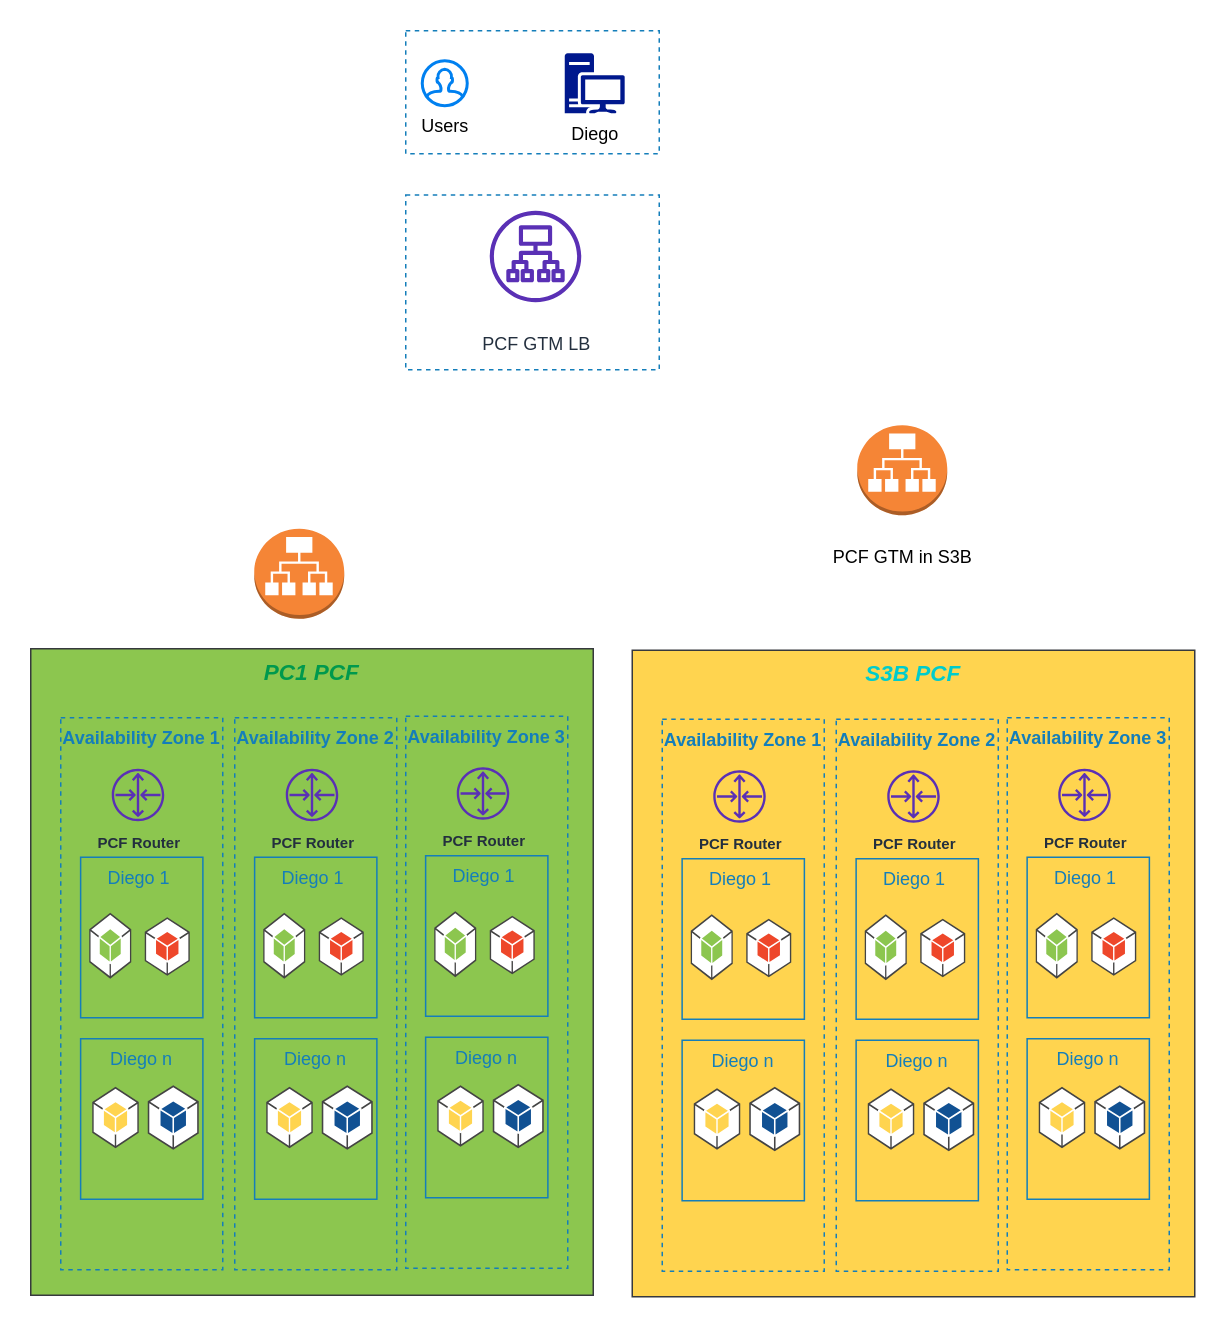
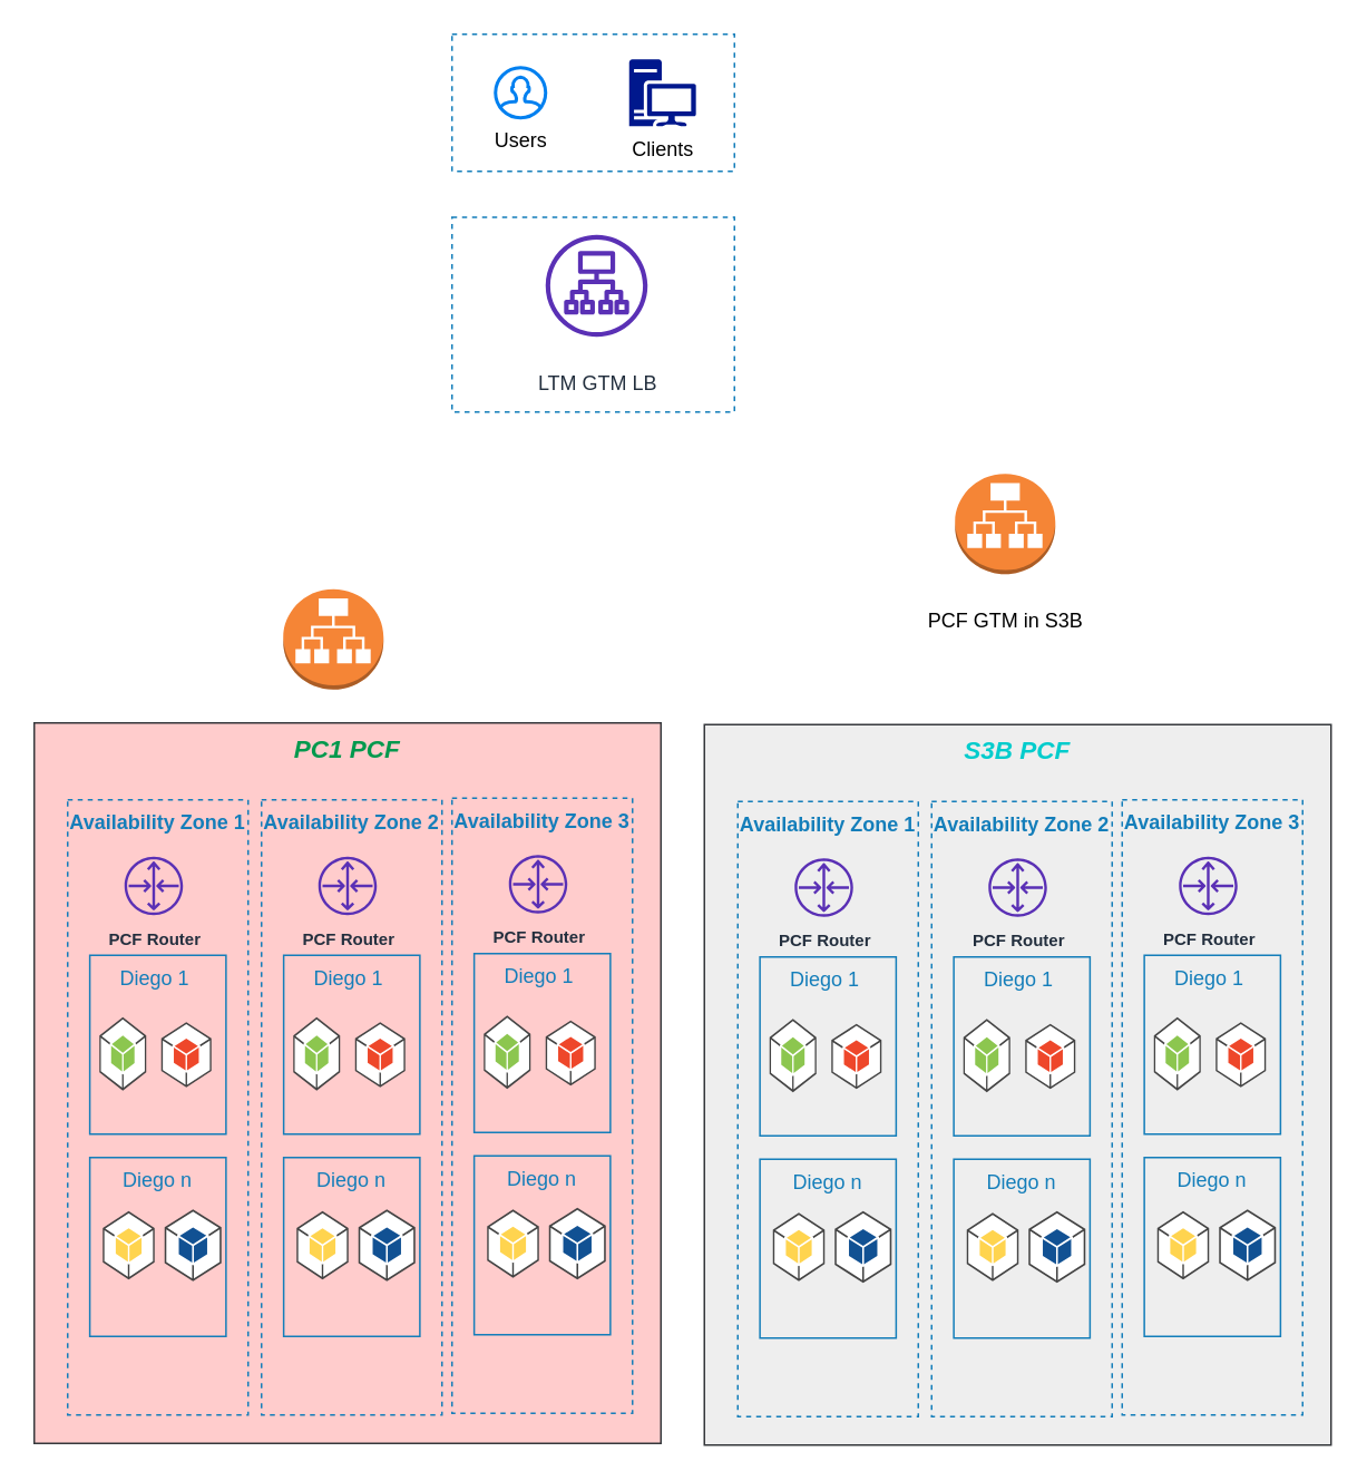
- <mxCell id="2" value="Users" style="html=1;verticalLabelPosition=bottom;align=center;labelBackgroundColor=#ffffff;verticalAlign=top;strokeWidth=2;strokeColor=#0080F0;shadow=0;dashed=0;shape=mxgraph.ios7.icons.user;" vertex="1" parent="1"><mxGeometry x="281" y="40" width="30" height="30" as="geometry" /></mxCell>
+ <mxCell id="2" value="Users" style="html=1;verticalLabelPosition=bottom;align=center;labelBackgroundColor=#ffffff;verticalAlign=top;strokeWidth=2;strokeColor=#0080F0;shadow=0;dashed=0;shape=mxgraph.ios7.icons.user;" vertex="1" parent="1"><mxGeometry x="296" y="40" width="30" height="30" as="geometry" /></mxCell>
- <mxCell id="3" value="Diego" style="aspect=fixed;pointerEvents=1;shadow=0;dashed=0;html=1;strokeColor=none;labelPosition=center;verticalLabelPosition=bottom;verticalAlign=top;align=center;fillColor=#00188D;shape=mxgraph.mscae.enterprise.workstation_client" vertex="1" parent="1"><mxGeometry x="376" y="35" width="40" height="40" as="geometry" /></mxCell>
+ <mxCell id="3" value="Clients" style="aspect=fixed;pointerEvents=1;shadow=0;dashed=0;html=1;strokeColor=none;labelPosition=center;verticalLabelPosition=bottom;verticalAlign=top;align=center;fillColor=#00188D;shape=mxgraph.mscae.enterprise.workstation_client" vertex="1" parent="1"><mxGeometry x="376" y="35" width="40" height="40" as="geometry" /></mxCell>
- <mxCell id="4" value="&lt;br&gt;PCF GTM LB" style="outlineConnect=0;fontColor=#232F3E;gradientColor=none;fillColor=#5A30B5;strokeColor=none;dashed=0;verticalLabelPosition=bottom;verticalAlign=top;align=center;html=1;fontSize=12;fontStyle=0;aspect=fixed;pointerEvents=1;shape=mxgraph.aws4.application_load_balancer;" vertex="1" parent="1"><mxGeometry x="326" y="140" width="61" height="61" as="geometry" /></mxCell>
+ <mxCell id="4" value="&lt;br&gt;LTM GTM LB" style="outlineConnect=0;fontColor=#232F3E;gradientColor=none;fillColor=#5A30B5;strokeColor=none;dashed=0;verticalLabelPosition=bottom;verticalAlign=top;align=center;html=1;fontSize=12;fontStyle=0;aspect=fixed;pointerEvents=1;shape=mxgraph.aws4.application_load_balancer;" vertex="1" parent="1"><mxGeometry x="326" y="140" width="61" height="61" as="geometry" /></mxCell>
- <mxCell id="7" value="PC1 PCF" style="fillColor=#8cc64f;verticalAlign=top;fontStyle=3;strokeColor=#36393d;fontSize=15;fontColor=#00994D;" vertex="1" parent="1"><mxGeometry x="20" y="432" width="375" height="431" as="geometry" /></mxCell>
+ <mxCell id="7" value="PC1 PCF" style="fillColor=#ffcccc;verticalAlign=top;fontStyle=3;strokeColor=#36393d;fontSize=15;fontColor=#00994D;" vertex="1" parent="1"><mxGeometry x="20" y="432" width="375" height="431" as="geometry" /></mxCell>
- <mxCell id="35" value="S3B PCF" style="verticalAlign=top;fontStyle=3;fontSize=15;fillColor=#ffd44f;strokeColor=#36393d;fontColor=#00CCCC;" vertex="1" parent="1"><mxGeometry x="421" y="433" width="375" height="431" as="geometry" /></mxCell>
+ <mxCell id="35" value="S3B PCF" style="verticalAlign=top;fontStyle=3;fontSize=15;fillColor=#eeeeee;strokeColor=#36393d;fontColor=#00CCCC;" vertex="1" parent="1"><mxGeometry x="421" y="433" width="375" height="431" as="geometry" /></mxCell>
